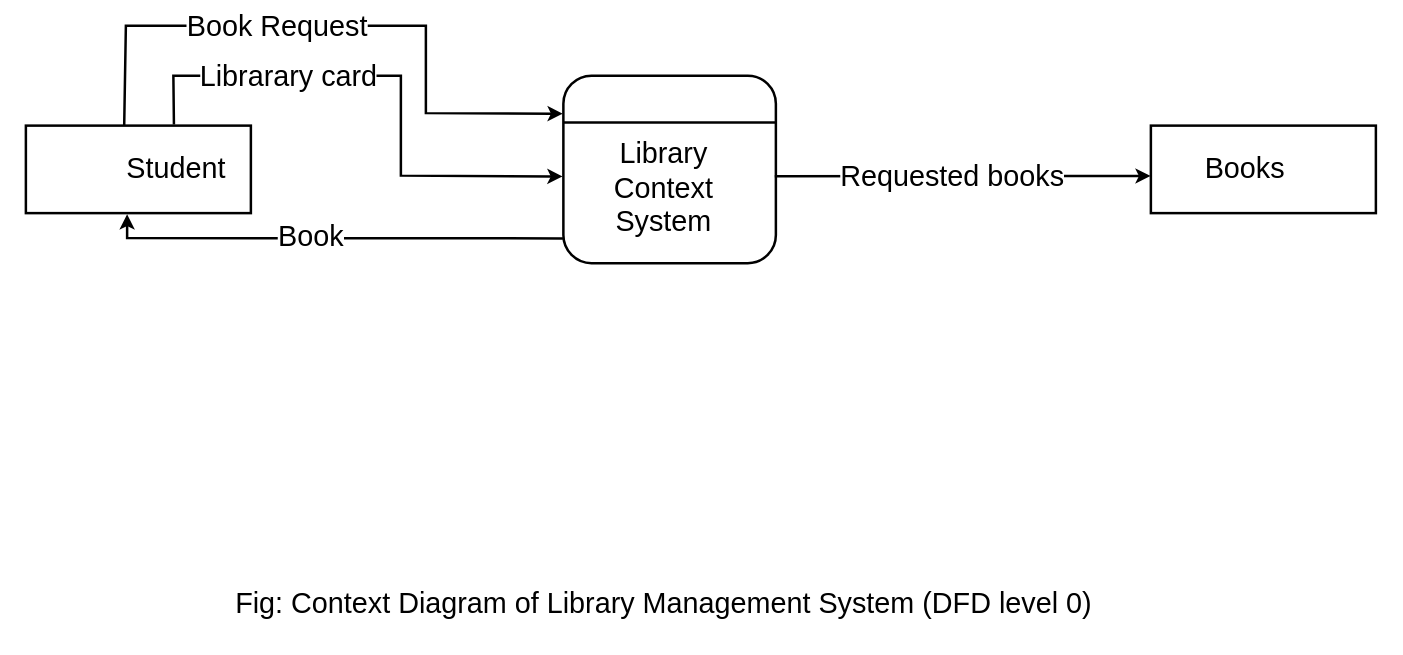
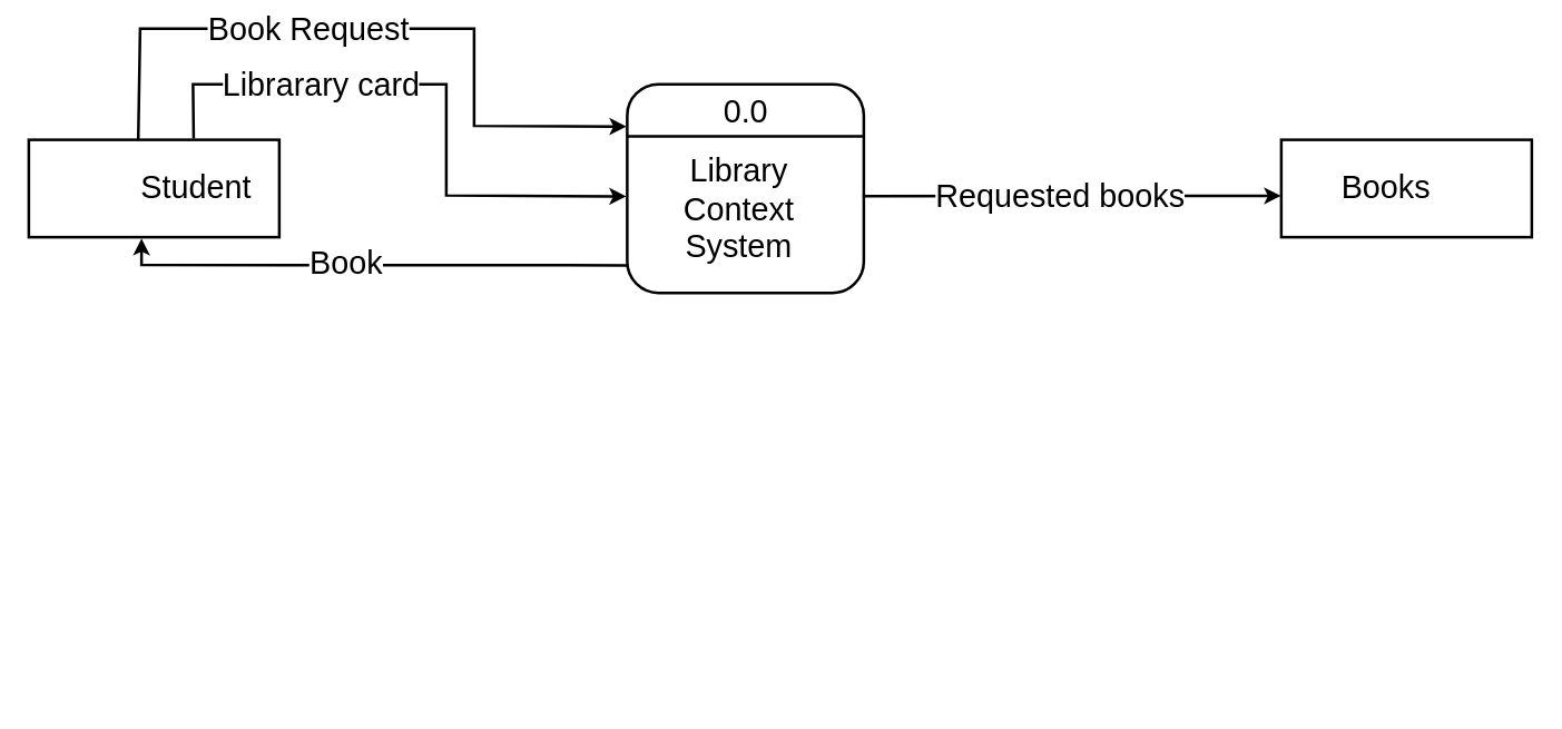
+ <mxCell id="5" value="0.0" style="text;html=1;align=center;verticalAlign=middle;resizable=0;points=[];autosize=1;strokeColor=none;fillColor=none;fontSize=23;" vertex="1" parent="2"><mxGeometry x="55" width="60" height="40" as="geometry" /></mxCell>
- <mxCell id="19" value="Fig: Context Diagram of Library Management System (DFD level 0)" style="text;html=1;align=center;verticalAlign=middle;resizable=0;points=[];autosize=1;strokeColor=none;fillColor=none;fontSize=23;" vertex="1" parent="1"><mxGeometry x="175" y="462" width="710" height="40" as="geometry" /></mxCell>
